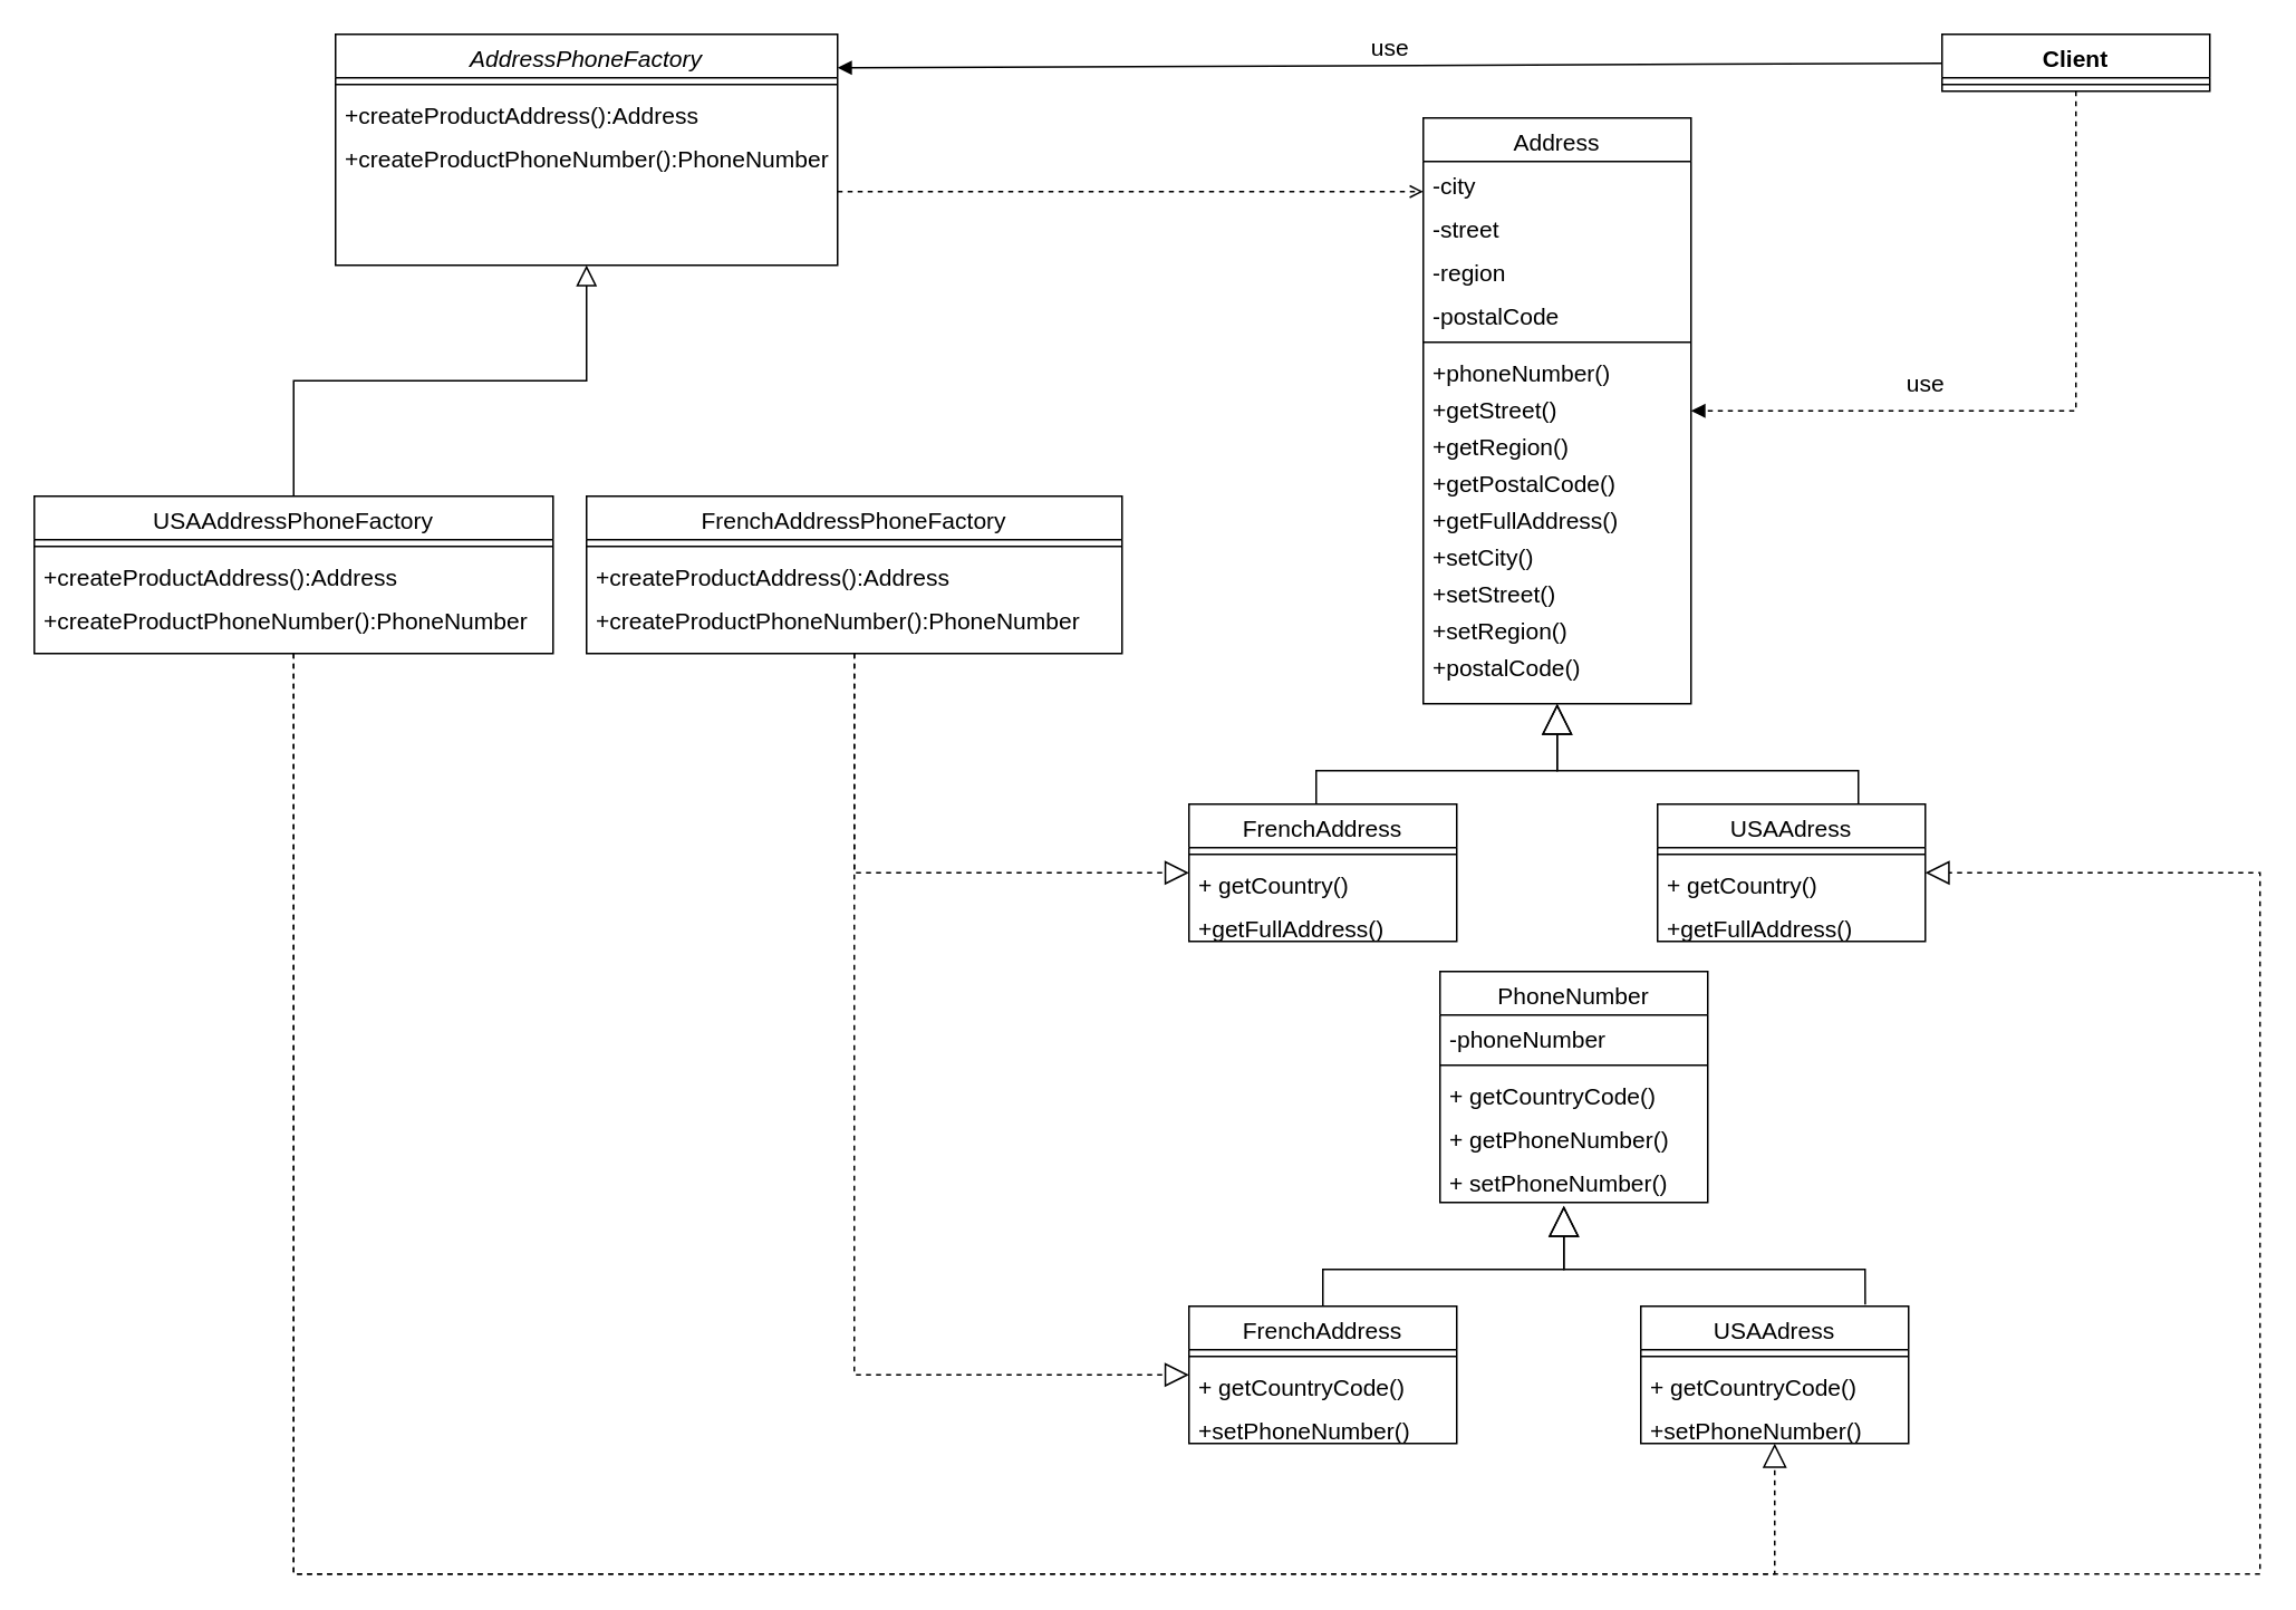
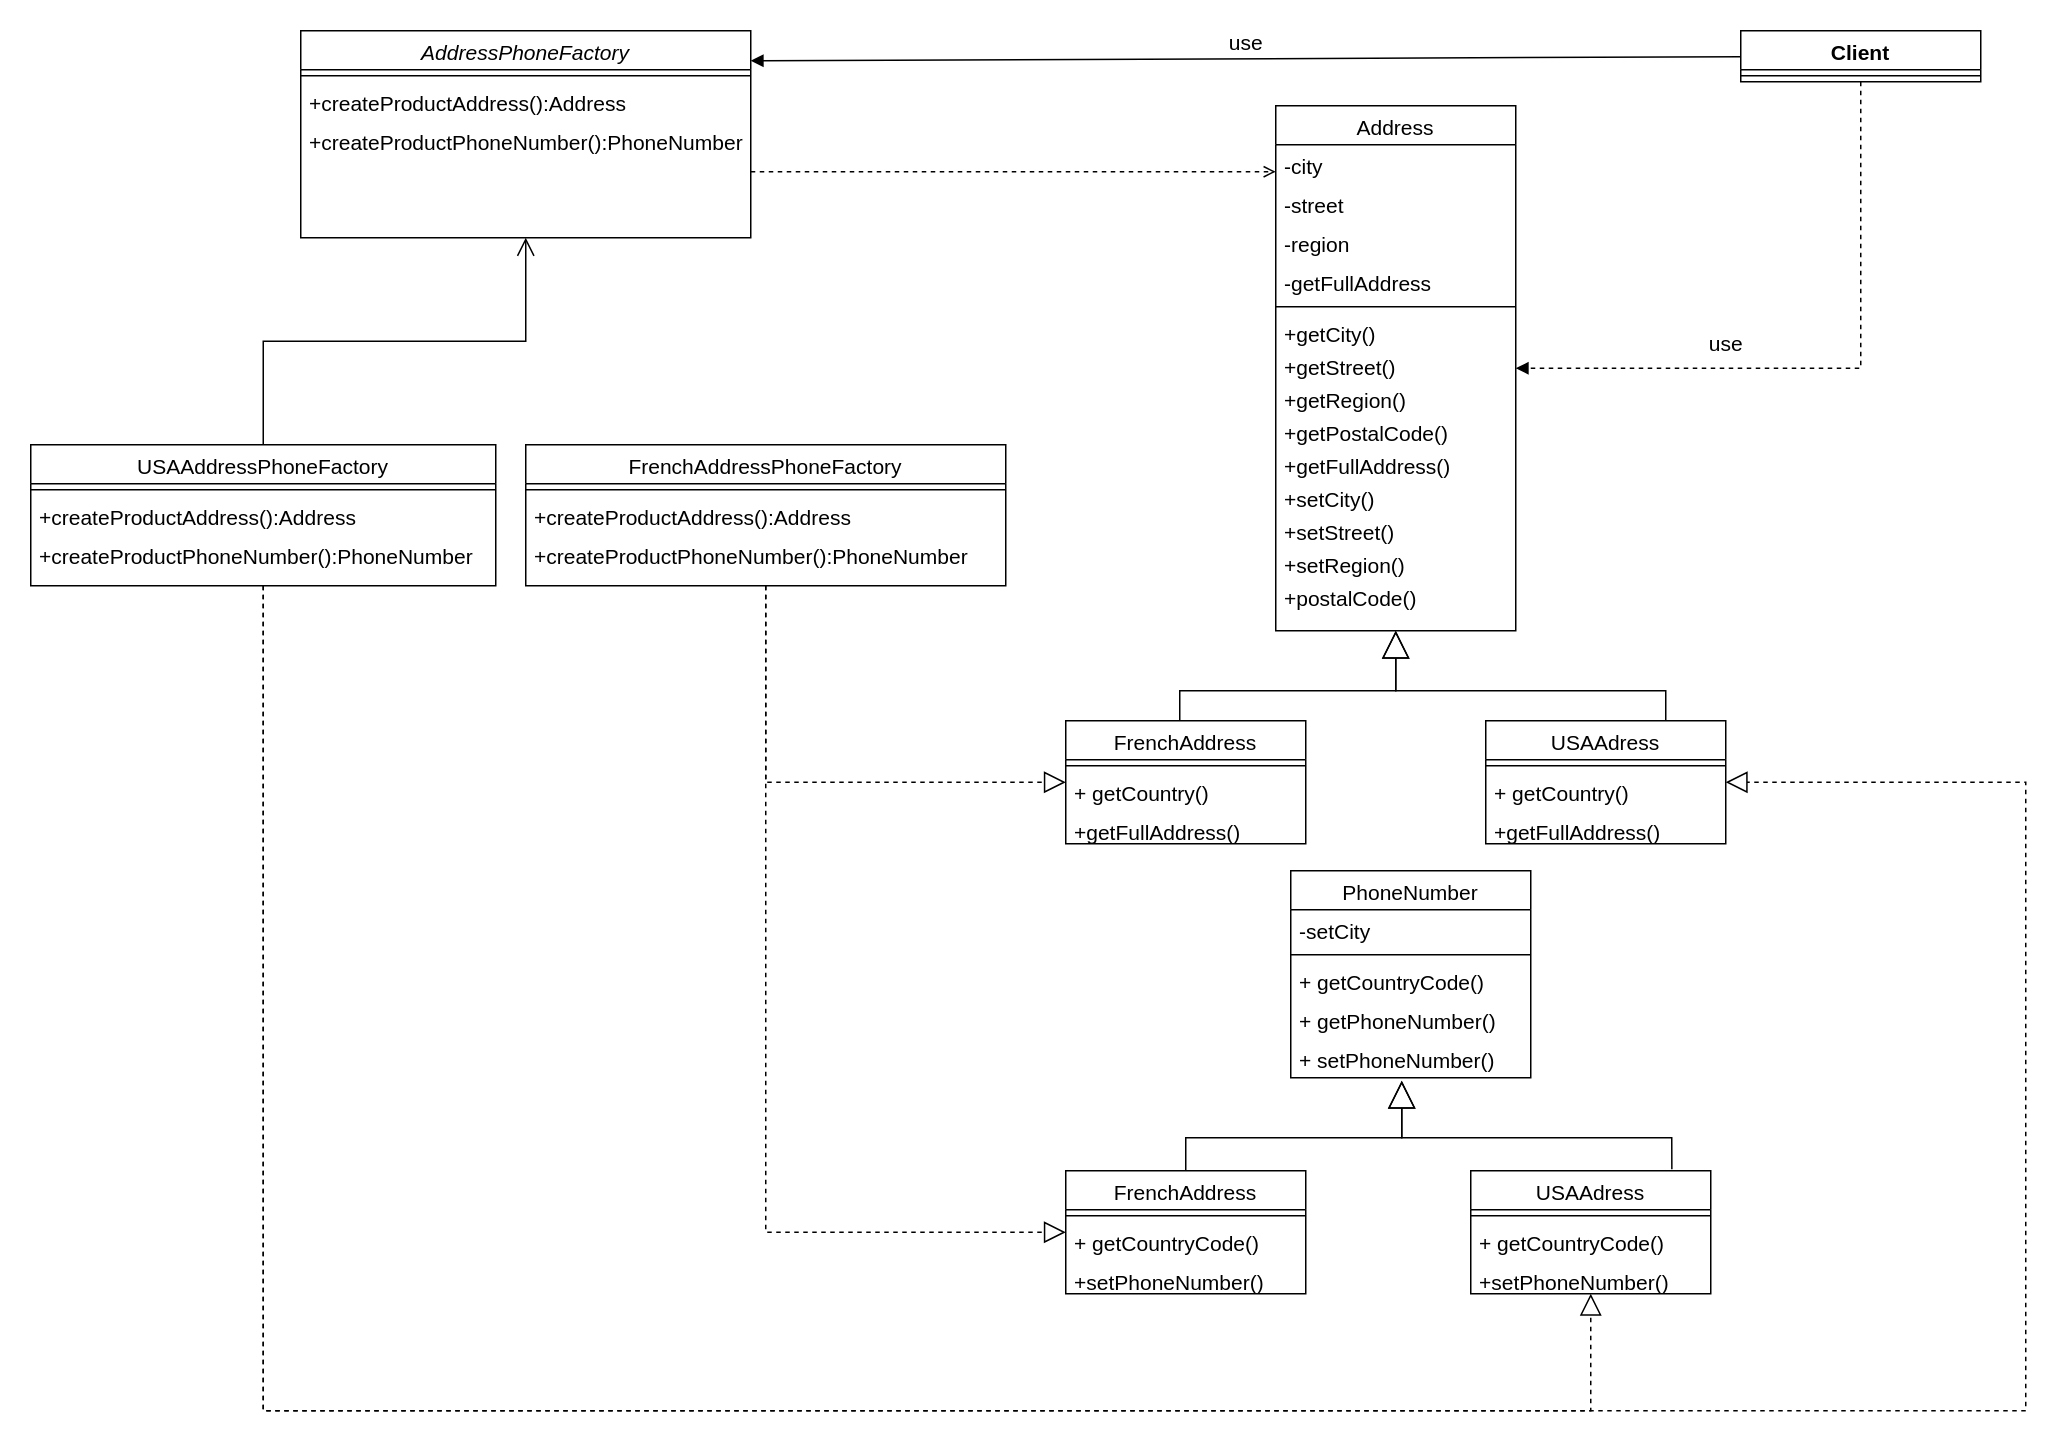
- <mxCell id="10" value="" style="endArrow=block;endSize=10;endFill=0;shadow=0;strokeWidth=1;rounded=0;edgeStyle=elbowEdgeStyle;elbow=vertical;" parent="1" source="6" target="2" edge="1"><mxGeometry width="160" relative="1" as="geometry"><mxPoint x="190" y="143" as="sourcePoint" /><mxPoint x="190" y="143" as="targetPoint" /></mxGeometry></mxCell>
+ <mxCell id="10" value="" style="endArrow=open;endSize=10;endFill=0;shadow=0;strokeWidth=1;rounded=0;edgeStyle=elbowEdgeStyle;elbow=vertical;" parent="1" source="6" target="2" edge="1"><mxGeometry width="160" relative="1" as="geometry"><mxPoint x="190" y="143" as="sourcePoint" /><mxPoint x="190" y="143" as="targetPoint" /></mxGeometry></mxCell>
- <mxCell id="19" value="-postalCode" style="text;align=left;verticalAlign=top;spacingLeft=4;spacingRight=4;overflow=hidden;rotatable=0;points=[[0,0.5],[1,0.5]];portConstraint=eastwest;fontSize=14;" vertex="1" parent="15"><mxGeometry y="104" width="160" height="26" as="geometry" /></mxCell>
+ <mxCell id="19" value="-getFullAddress" style="text;align=left;verticalAlign=top;spacingLeft=4;spacingRight=4;overflow=hidden;rotatable=0;points=[[0,0.5],[1,0.5]];portConstraint=eastwest;fontSize=14;" vertex="1" parent="15"><mxGeometry y="104" width="160" height="26" as="geometry" /></mxCell>
- <mxCell id="21" value="+phoneNumber()&#10;&#10;" style="text;align=left;verticalAlign=top;spacingLeft=4;spacingRight=4;overflow=hidden;rotatable=0;points=[[0,0.5],[1,0.5]];portConstraint=eastwest;fontSize=14;" vertex="1" parent="15"><mxGeometry y="138" width="160" height="22" as="geometry" /></mxCell>
+ <mxCell id="21" value="+getCity()&#10;&#10;" style="text;align=left;verticalAlign=top;spacingLeft=4;spacingRight=4;overflow=hidden;rotatable=0;points=[[0,0.5],[1,0.5]];portConstraint=eastwest;fontSize=14;" vertex="1" parent="15"><mxGeometry y="138" width="160" height="22" as="geometry" /></mxCell>
- <mxCell id="40" value="-phoneNumber" style="text;strokeColor=none;fillColor=none;align=left;verticalAlign=top;spacingLeft=4;spacingRight=4;overflow=hidden;rotatable=0;points=[[0,0.5],[1,0.5]];portConstraint=eastwest;fontSize=14;" vertex="1" parent="39"><mxGeometry y="26" width="160" height="26" as="geometry" /></mxCell>
+ <mxCell id="40" value="-setCity" style="text;strokeColor=none;fillColor=none;align=left;verticalAlign=top;spacingLeft=4;spacingRight=4;overflow=hidden;rotatable=0;points=[[0,0.5],[1,0.5]];portConstraint=eastwest;fontSize=14;" vertex="1" parent="39"><mxGeometry y="26" width="160" height="26" as="geometry" /></mxCell>
